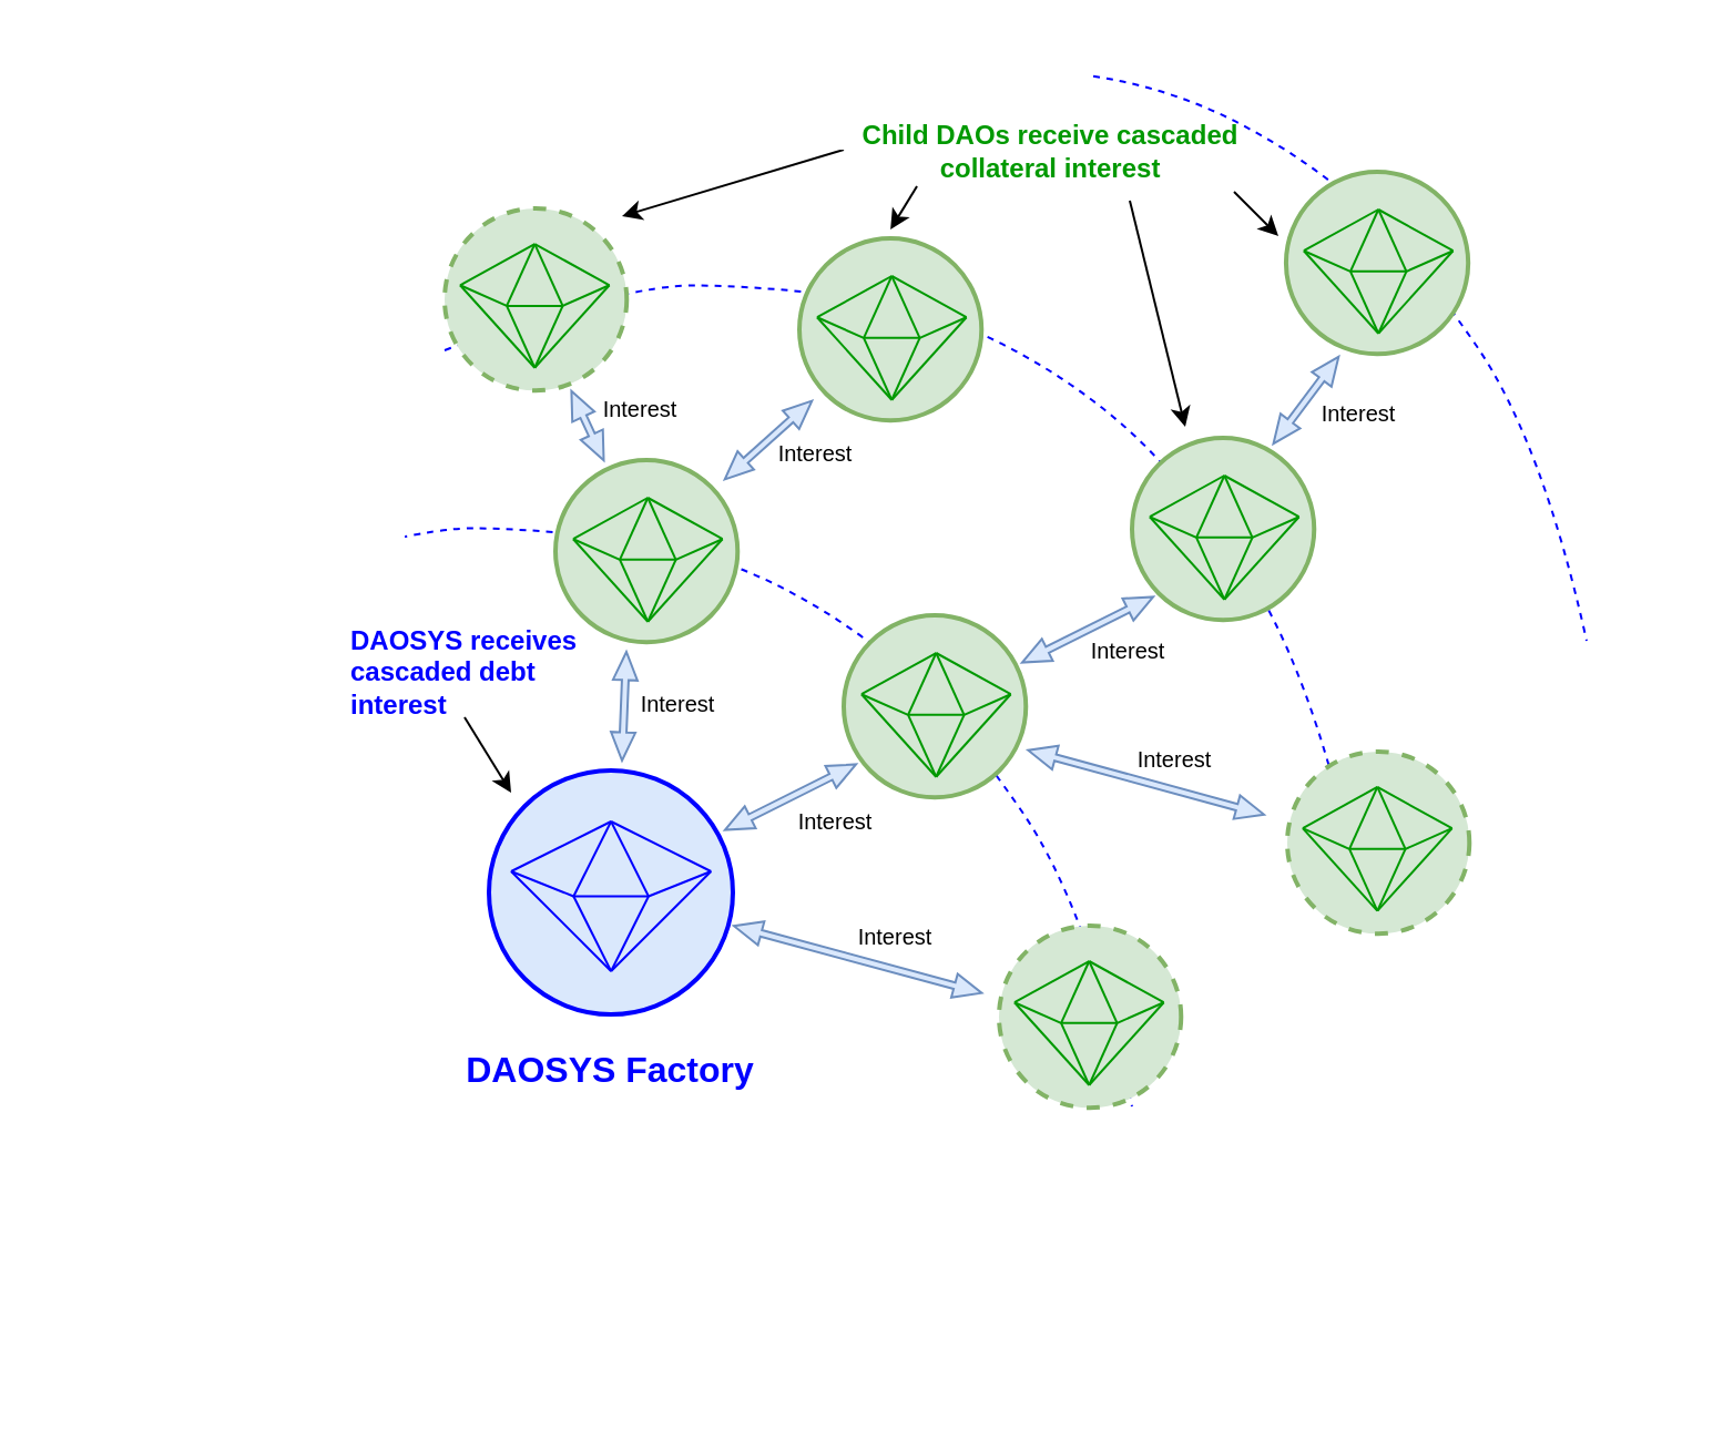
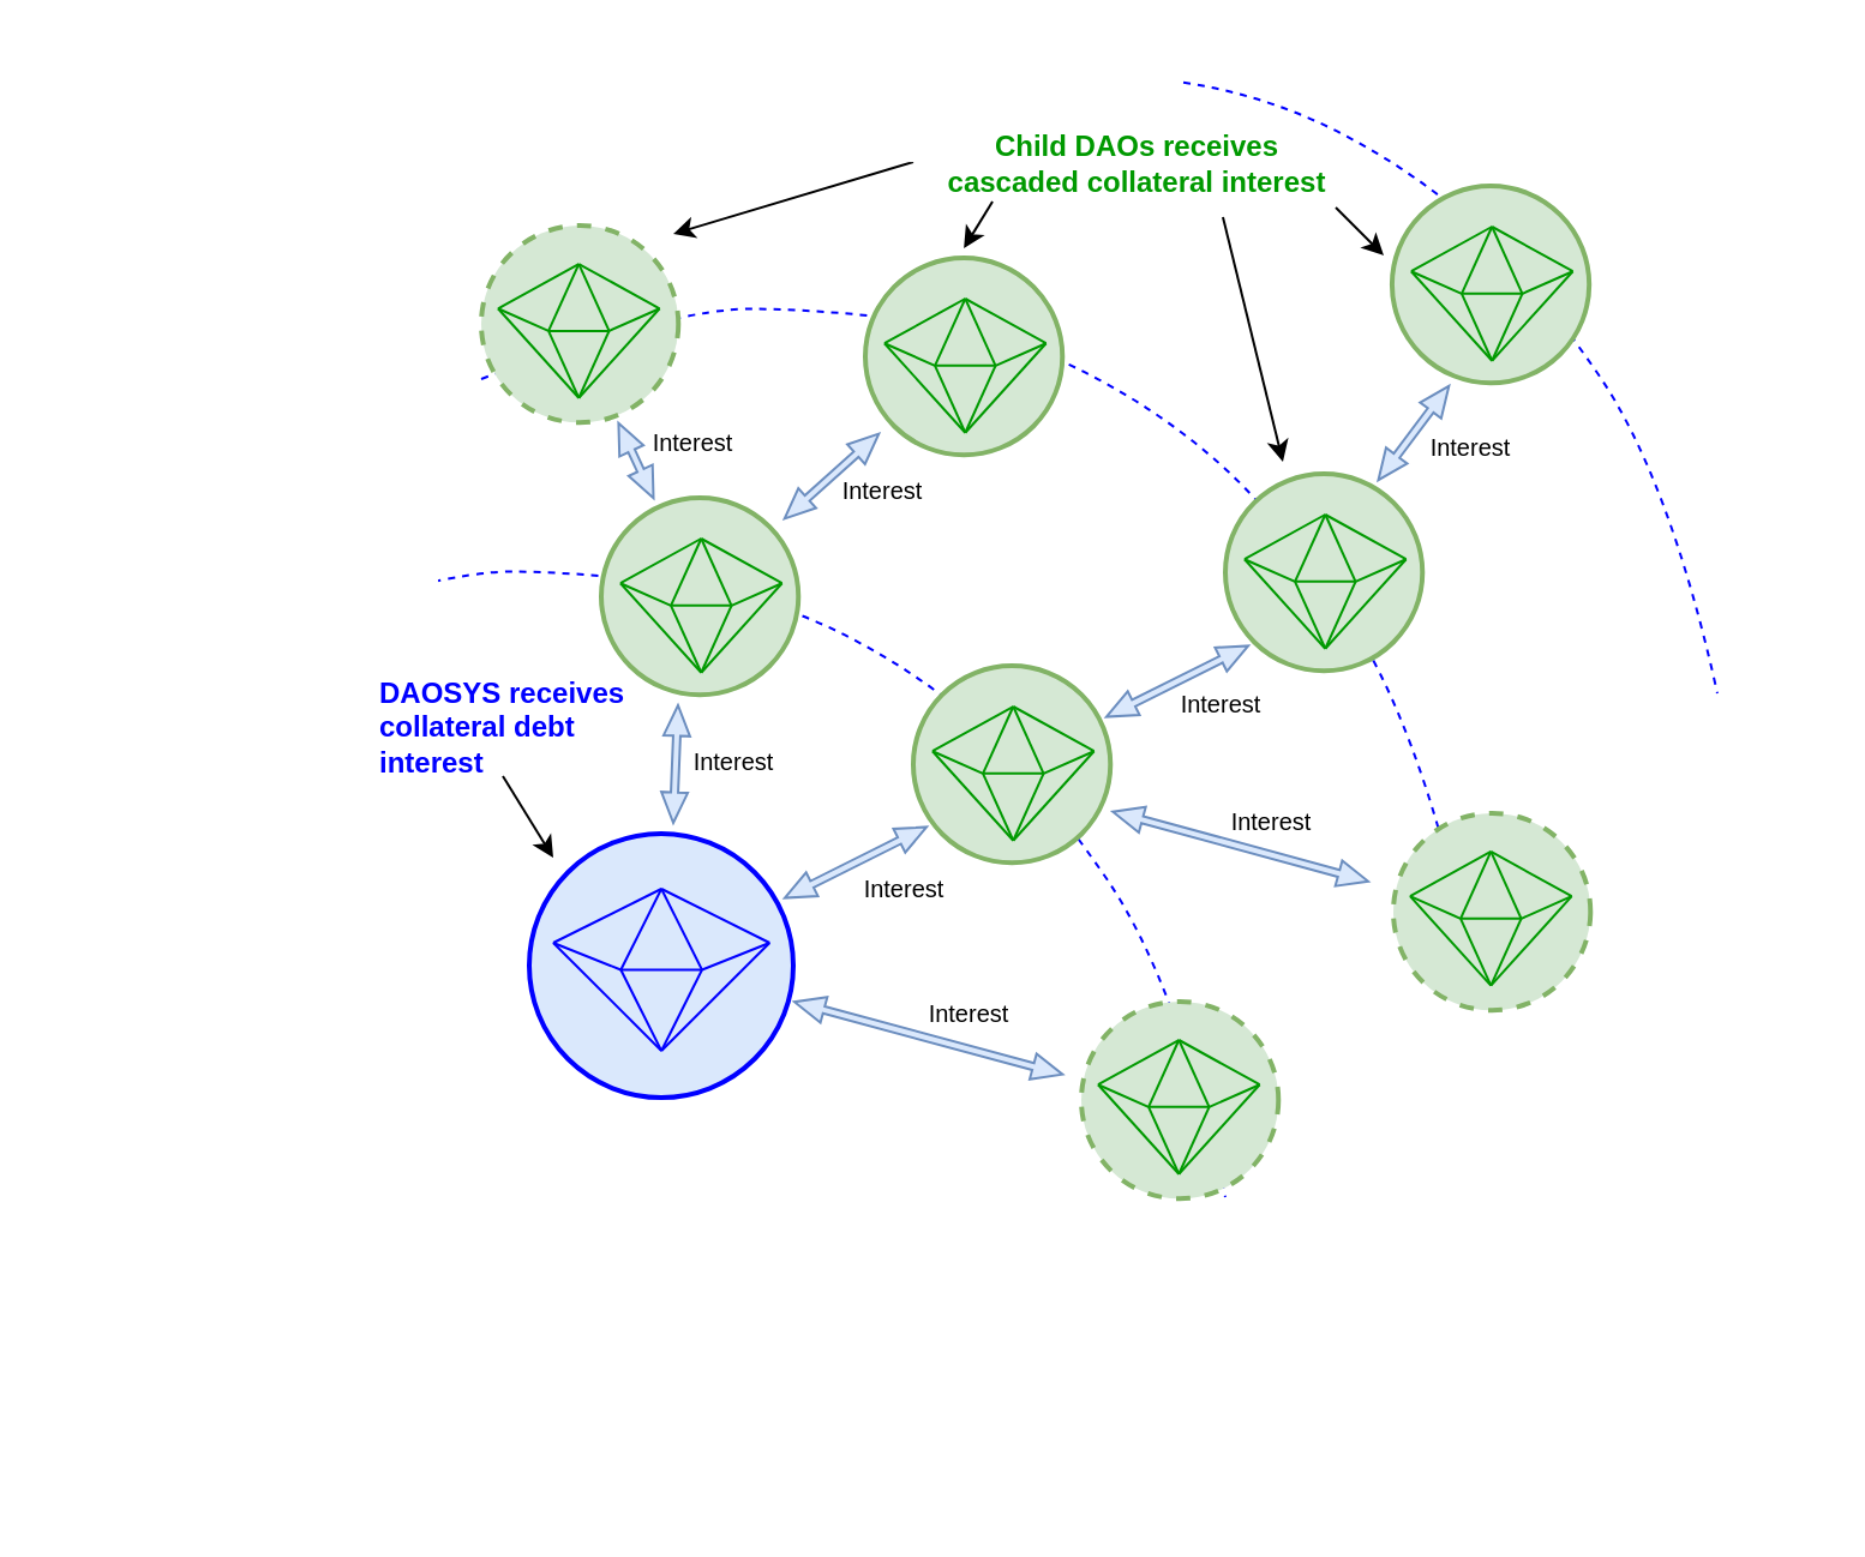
- <mxCell id="157" value="&lt;font color=&quot;#009900&quot; style=&quot;font-size: 12px;&quot;&gt;&lt;b&gt;Child DAOs receive cascaded collateral interest&lt;/b&gt;&lt;/font&gt;" style="text;html=1;strokeColor=none;fillColor=none;align=center;verticalAlign=middle;whiteSpace=wrap;rounded=0;strokeWidth=0;" parent="1" vertex="1"><mxGeometry x="386" y="48" width="175.46" height="40" as="geometry" /></mxCell>
+ <mxCell id="157" value="&lt;font color=&quot;#009900&quot; style=&quot;font-size: 12px;&quot;&gt;&lt;b&gt;Child DAOs receives cascaded collateral interest&lt;/b&gt;&lt;/font&gt;" style="text;html=1;strokeColor=none;fillColor=none;align=center;verticalAlign=middle;whiteSpace=wrap;rounded=0;strokeWidth=0;" parent="1" vertex="1"><mxGeometry x="386" y="48" width="175.46" height="40" as="geometry" /></mxCell>
- <mxCell id="127" value="&lt;font color=&quot;#0000ff&quot; style=&quot;font-size: 12px;&quot;&gt;&lt;b&gt;DAOSYS receives cascaded debt&lt;br&gt;interest&lt;/b&gt;&lt;/font&gt;" style="text;html=1;strokeColor=none;fillColor=none;align=left;verticalAlign=middle;whiteSpace=wrap;rounded=0;strokeWidth=0;" parent="1" vertex="1"><mxGeometry x="156" y="283" width="106" height="40" as="geometry" /></mxCell>
+ <mxCell id="127" value="&lt;font color=&quot;#0000ff&quot; style=&quot;font-size: 12px;&quot;&gt;&lt;b&gt;DAOSYS receives collateral debt&lt;br&gt;interest&lt;/b&gt;&lt;/font&gt;" style="text;html=1;strokeColor=none;fillColor=none;align=left;verticalAlign=middle;whiteSpace=wrap;rounded=0;strokeWidth=0;" parent="1" vertex="1"><mxGeometry x="156" y="283" width="106" height="40" as="geometry" /></mxCell>
- <mxCell id="3" value="&lt;b&gt;&lt;font color=&quot;#0000ff&quot; style=&quot;font-size: 16px;&quot;&gt;DAOSYS Factory&lt;/font&gt;&lt;/b&gt;" style="text;html=1;strokeColor=none;fillColor=none;align=center;verticalAlign=middle;whiteSpace=wrap;rounded=0;strokeWidth=2;" parent="1" vertex="1"><mxGeometry x="205" y="467" width="140" height="30" as="geometry" /></mxCell>
